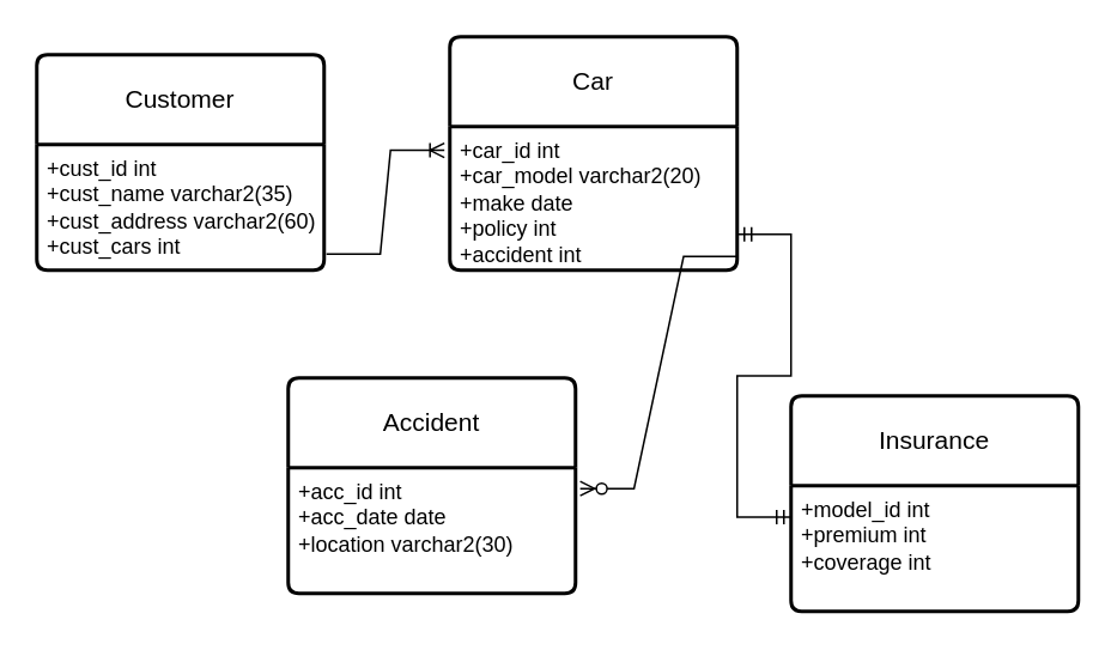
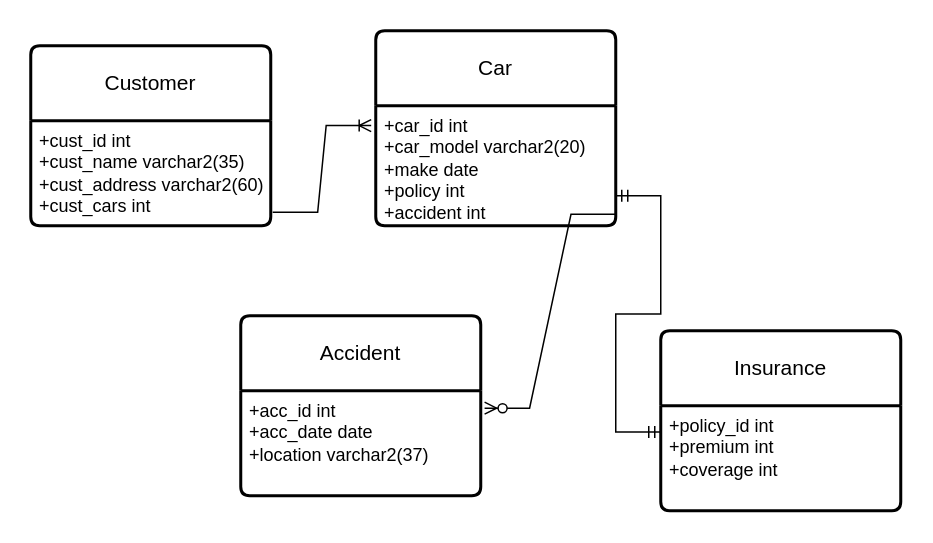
- <mxCell id="7" value="+acc_id int&lt;br&gt;+acc_date date&lt;br&gt;+location varchar2(30)" style="align=left;strokeColor=none;fillColor=none;spacingLeft=4;fontSize=12;verticalAlign=top;resizable=0;rotatable=0;part=1;html=1;" vertex="1" parent="6"><mxGeometry y="50" width="160" height="70" as="geometry" /></mxCell>
+ <mxCell id="7" value="+acc_id int&lt;br&gt;+acc_date date&lt;br&gt;+location varchar2(37)" style="align=left;strokeColor=none;fillColor=none;spacingLeft=4;fontSize=12;verticalAlign=top;resizable=0;rotatable=0;part=1;html=1;" vertex="1" parent="6"><mxGeometry y="50" width="160" height="70" as="geometry" /></mxCell>
- <mxCell id="9" value="+model_id int&lt;br&gt;+premium int&lt;br&gt;+coverage int" style="align=left;strokeColor=none;fillColor=none;spacingLeft=4;fontSize=12;verticalAlign=top;resizable=0;rotatable=0;part=1;html=1;" vertex="1" parent="8"><mxGeometry y="50" width="160" height="70" as="geometry" /></mxCell>
+ <mxCell id="9" value="+policy_id int&lt;br&gt;+premium int&lt;br&gt;+coverage int" style="align=left;strokeColor=none;fillColor=none;spacingLeft=4;fontSize=12;verticalAlign=top;resizable=0;rotatable=0;part=1;html=1;" vertex="1" parent="8"><mxGeometry y="50" width="160" height="70" as="geometry" /></mxCell>
